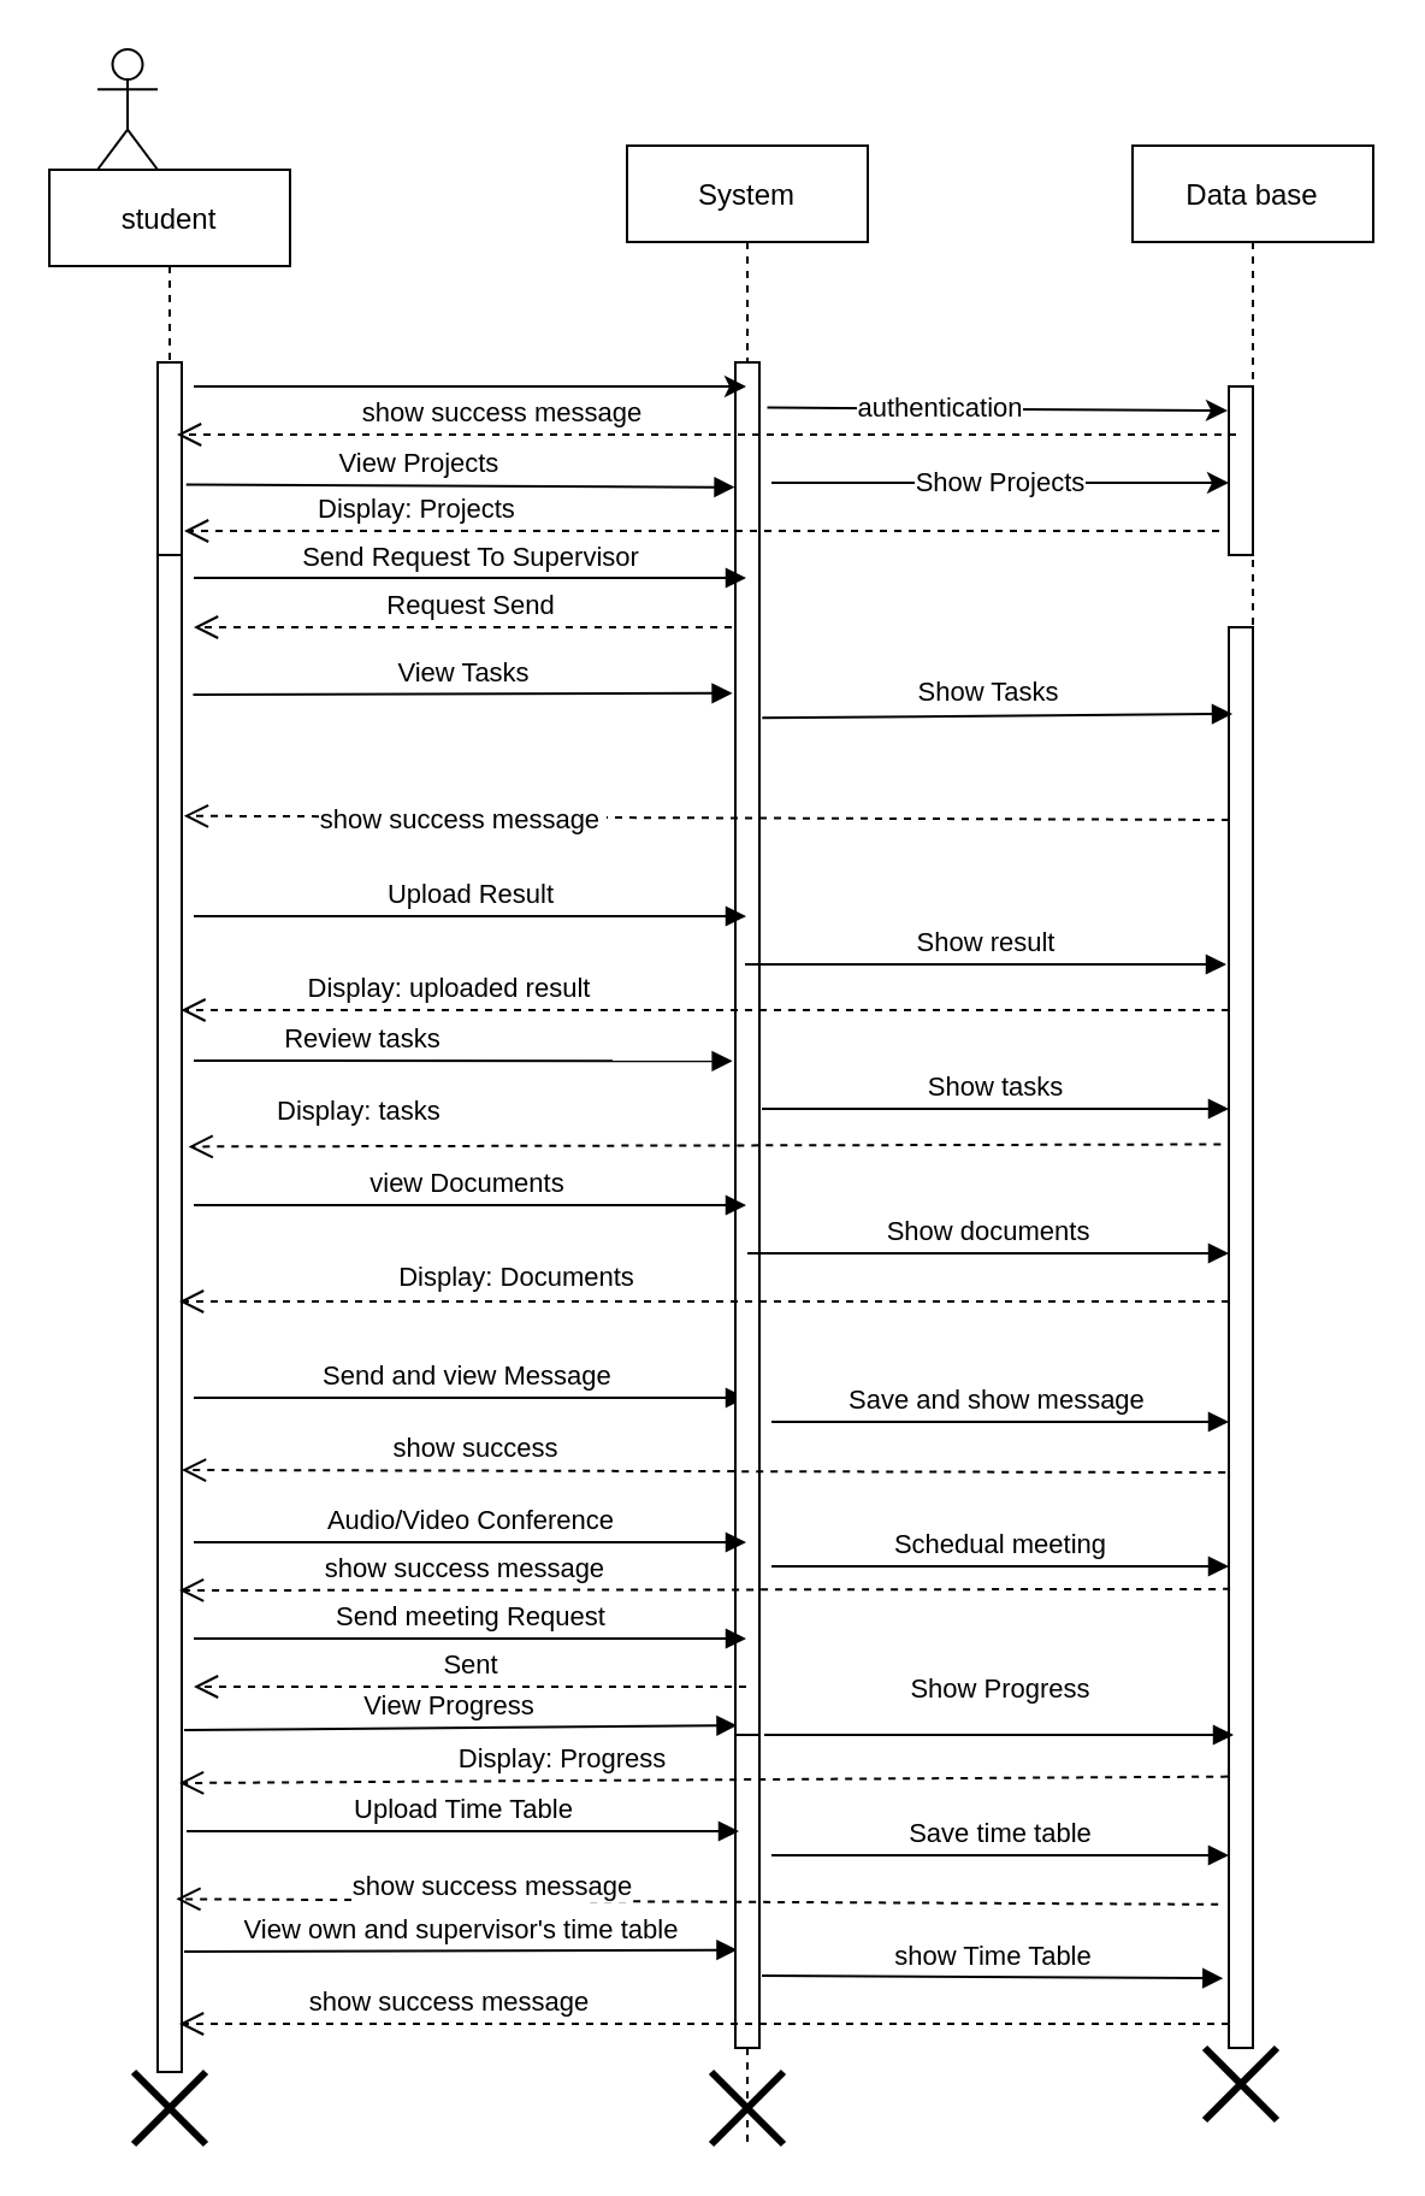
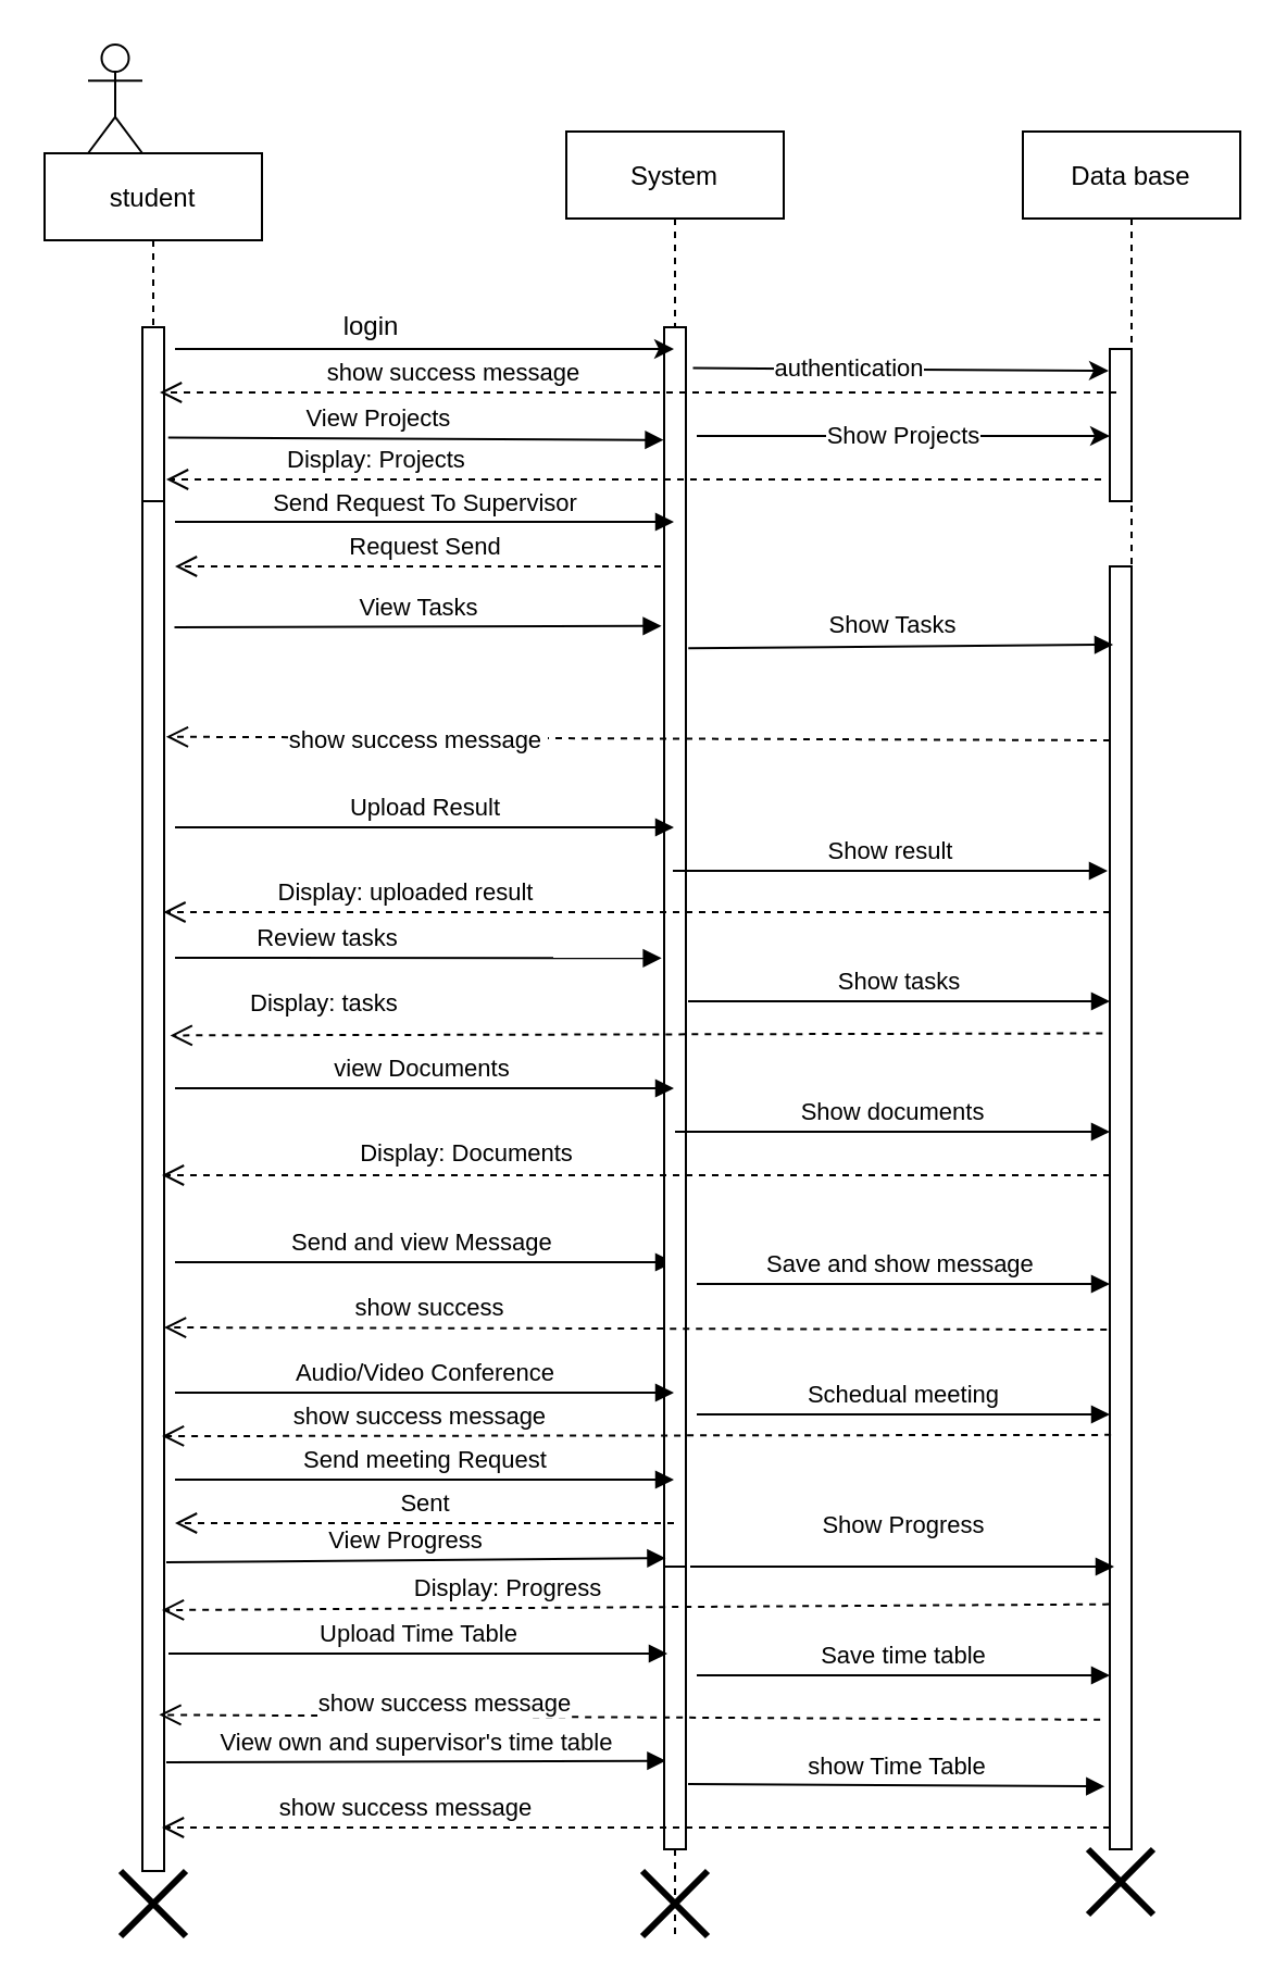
+ <mxCell id="50" value="login" style="text;html=1;align=center;verticalAlign=middle;resizable=0;points=[];autosize=1;strokeColor=none;fillColor=none;" vertex="1" parent="1"><mxGeometry x="145" y="135" width="50" height="30" as="geometry" /></mxCell>
